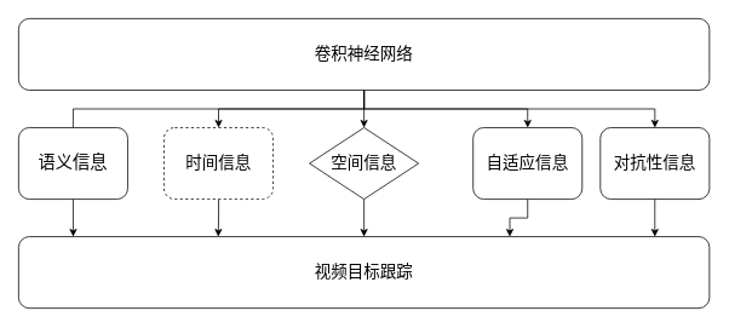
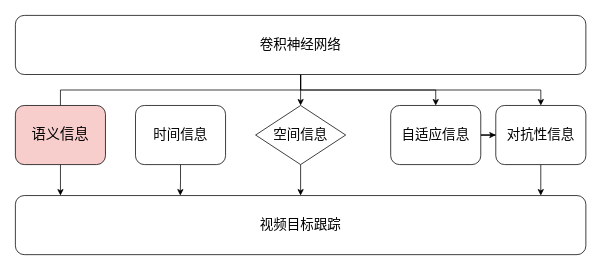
- <mxCell id="3" style="edgeStyle=orthogonalEdgeStyle;rounded=0;orthogonalLoop=1;jettySize=auto;html=1;entryX=0.5;entryY=0;entryDx=0;entryDy=0;" edge="1" parent="1" source="7" target="9"><mxGeometry relative="1" as="geometry" /></mxCell>
- <mxCell id="13" value="&lt;font style=&quot;font-size: 19px&quot;&gt;语义信息&lt;/font&gt;" style="rounded=1;whiteSpace=wrap;html=1;" vertex="1" parent="1"><mxGeometry x="20" y="140" width="120" height="78.74" as="geometry" /></mxCell>
+ <mxCell id="13" value="&lt;font style=&quot;font-size: 19px&quot;&gt;语义信息&lt;/font&gt;" style="rounded=1;whiteSpace=wrap;html=1;fillColor=#f8cecc;" vertex="1" parent="1"><mxGeometry x="20" y="140" width="120" height="78.74" as="geometry" /></mxCell>
- <mxCell id="9" value="&lt;font style=&quot;font-size: 18px&quot;&gt;时间信息&lt;/font&gt;" style="rounded=1;whiteSpace=wrap;html=1;dashed=1;" vertex="1" parent="1"><mxGeometry x="180" y="140" width="120" height="78.74" as="geometry" /></mxCell>
+ <mxCell id="9" value="&lt;font style=&quot;font-size: 18px&quot;&gt;时间信息&lt;/font&gt;" style="rounded=1;whiteSpace=wrap;html=1;" vertex="1" parent="1"><mxGeometry x="180" y="140" width="120" height="78.74" as="geometry" /></mxCell>
- <mxCell id="14" style="edgeStyle=orthogonalEdgeStyle;rounded=0;orthogonalLoop=1;jettySize=auto;html=1;entryX=0.711;entryY=0;entryDx=0;entryDy=0;entryPerimeter=0;" edge="1" parent="1" source="15" target="18"><mxGeometry relative="1" as="geometry" /></mxCell>
+ <mxCell id="14" style="edgeStyle=orthogonalEdgeStyle;rounded=0;orthogonalLoop=1;jettySize=auto;html=1;" edge="1" parent="1" source="15" target="17"><mxGeometry relative="1" as="geometry" /></mxCell>
